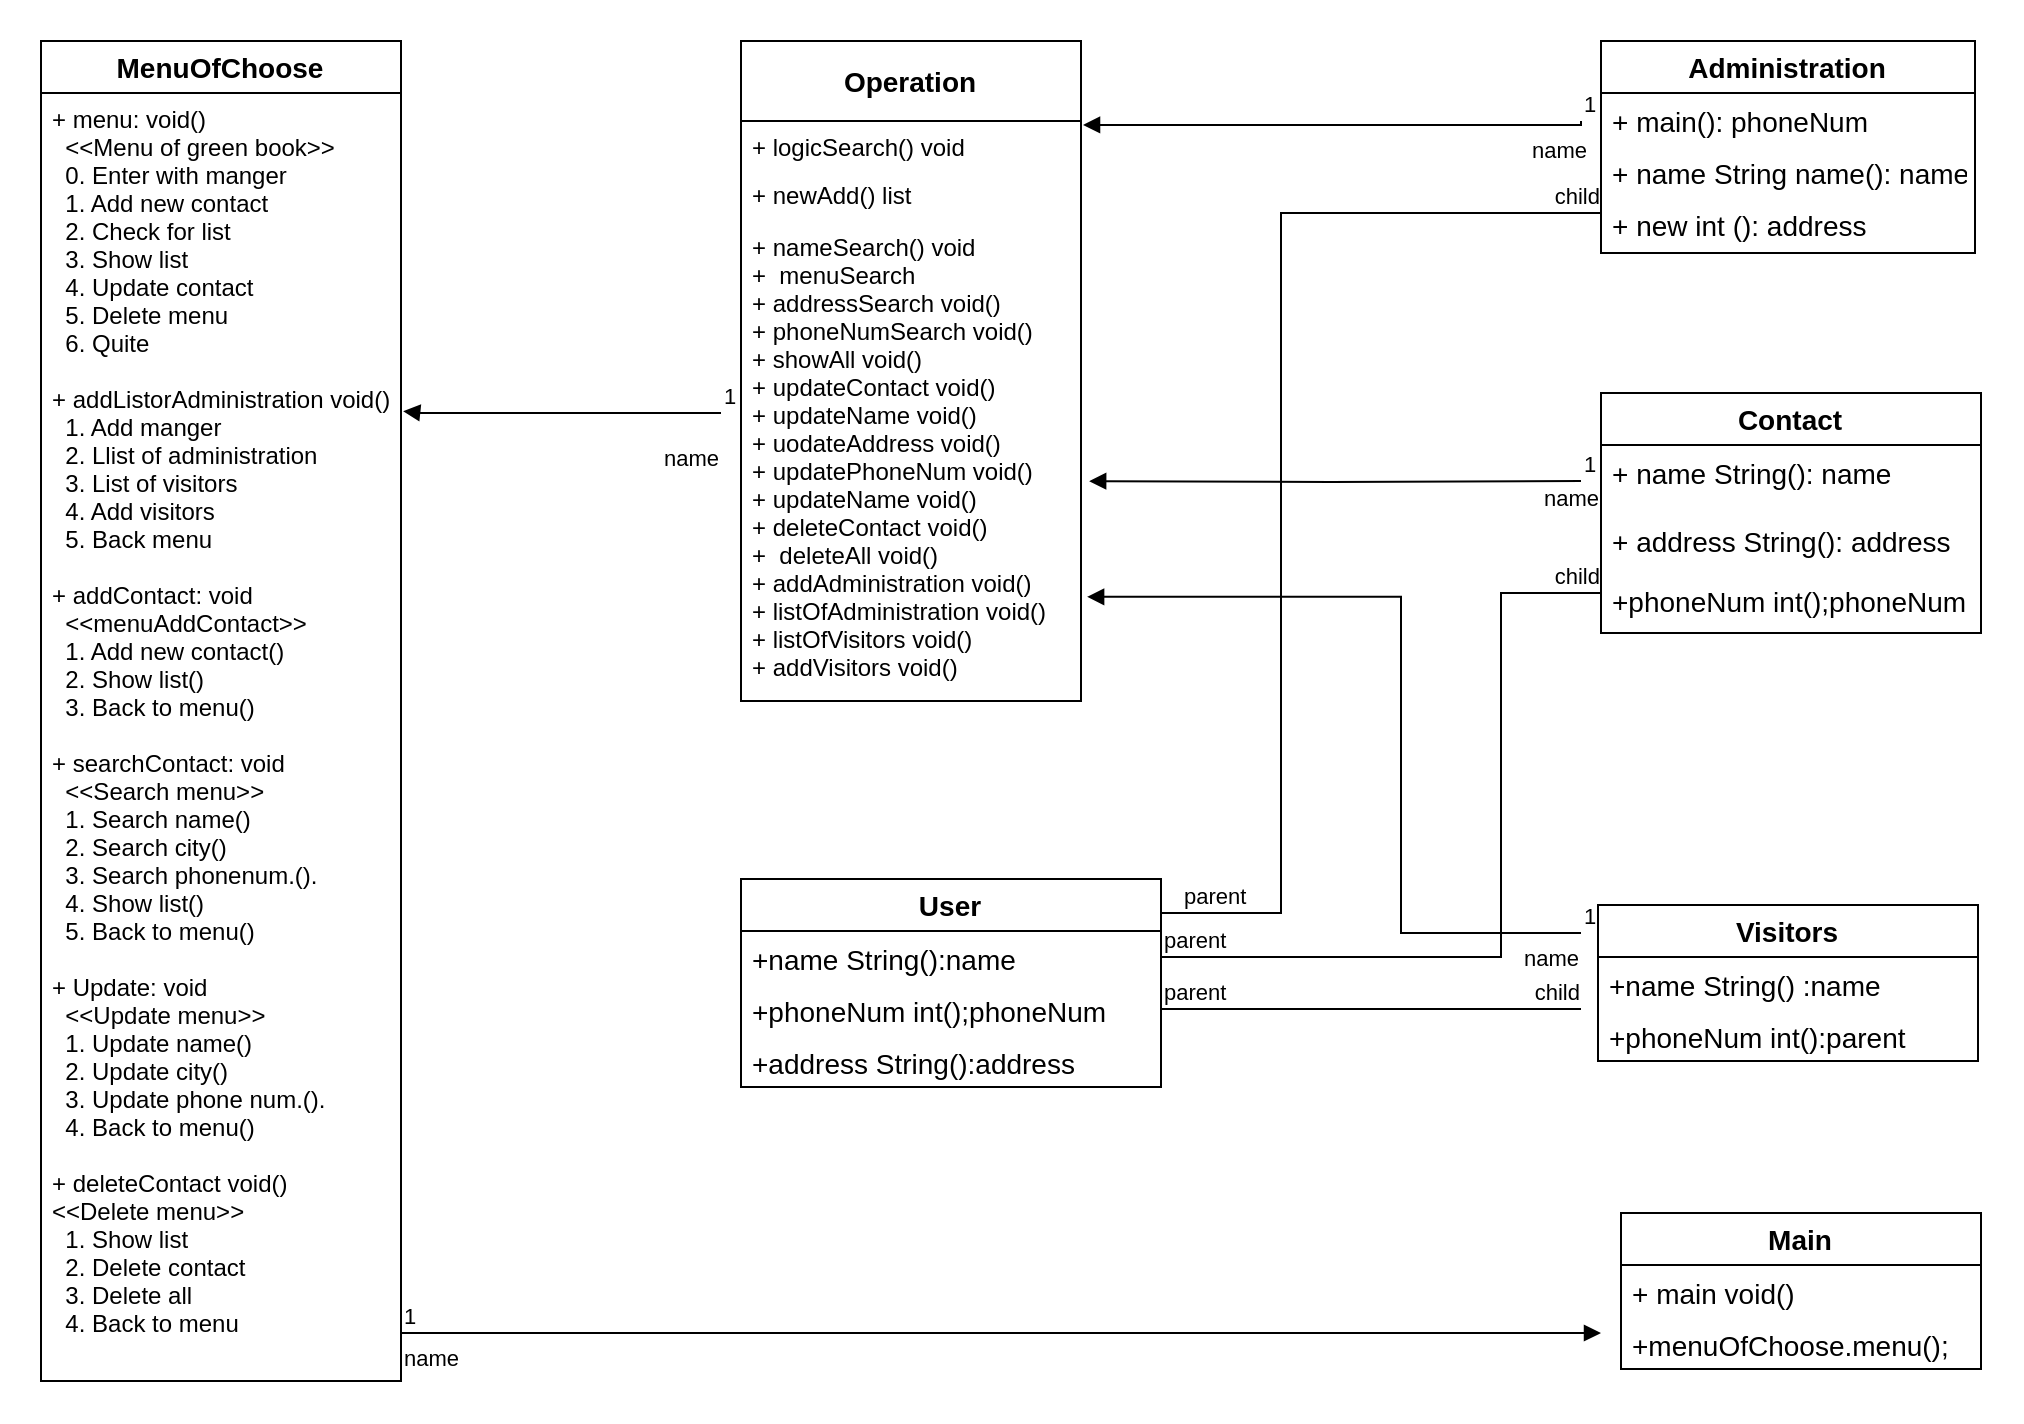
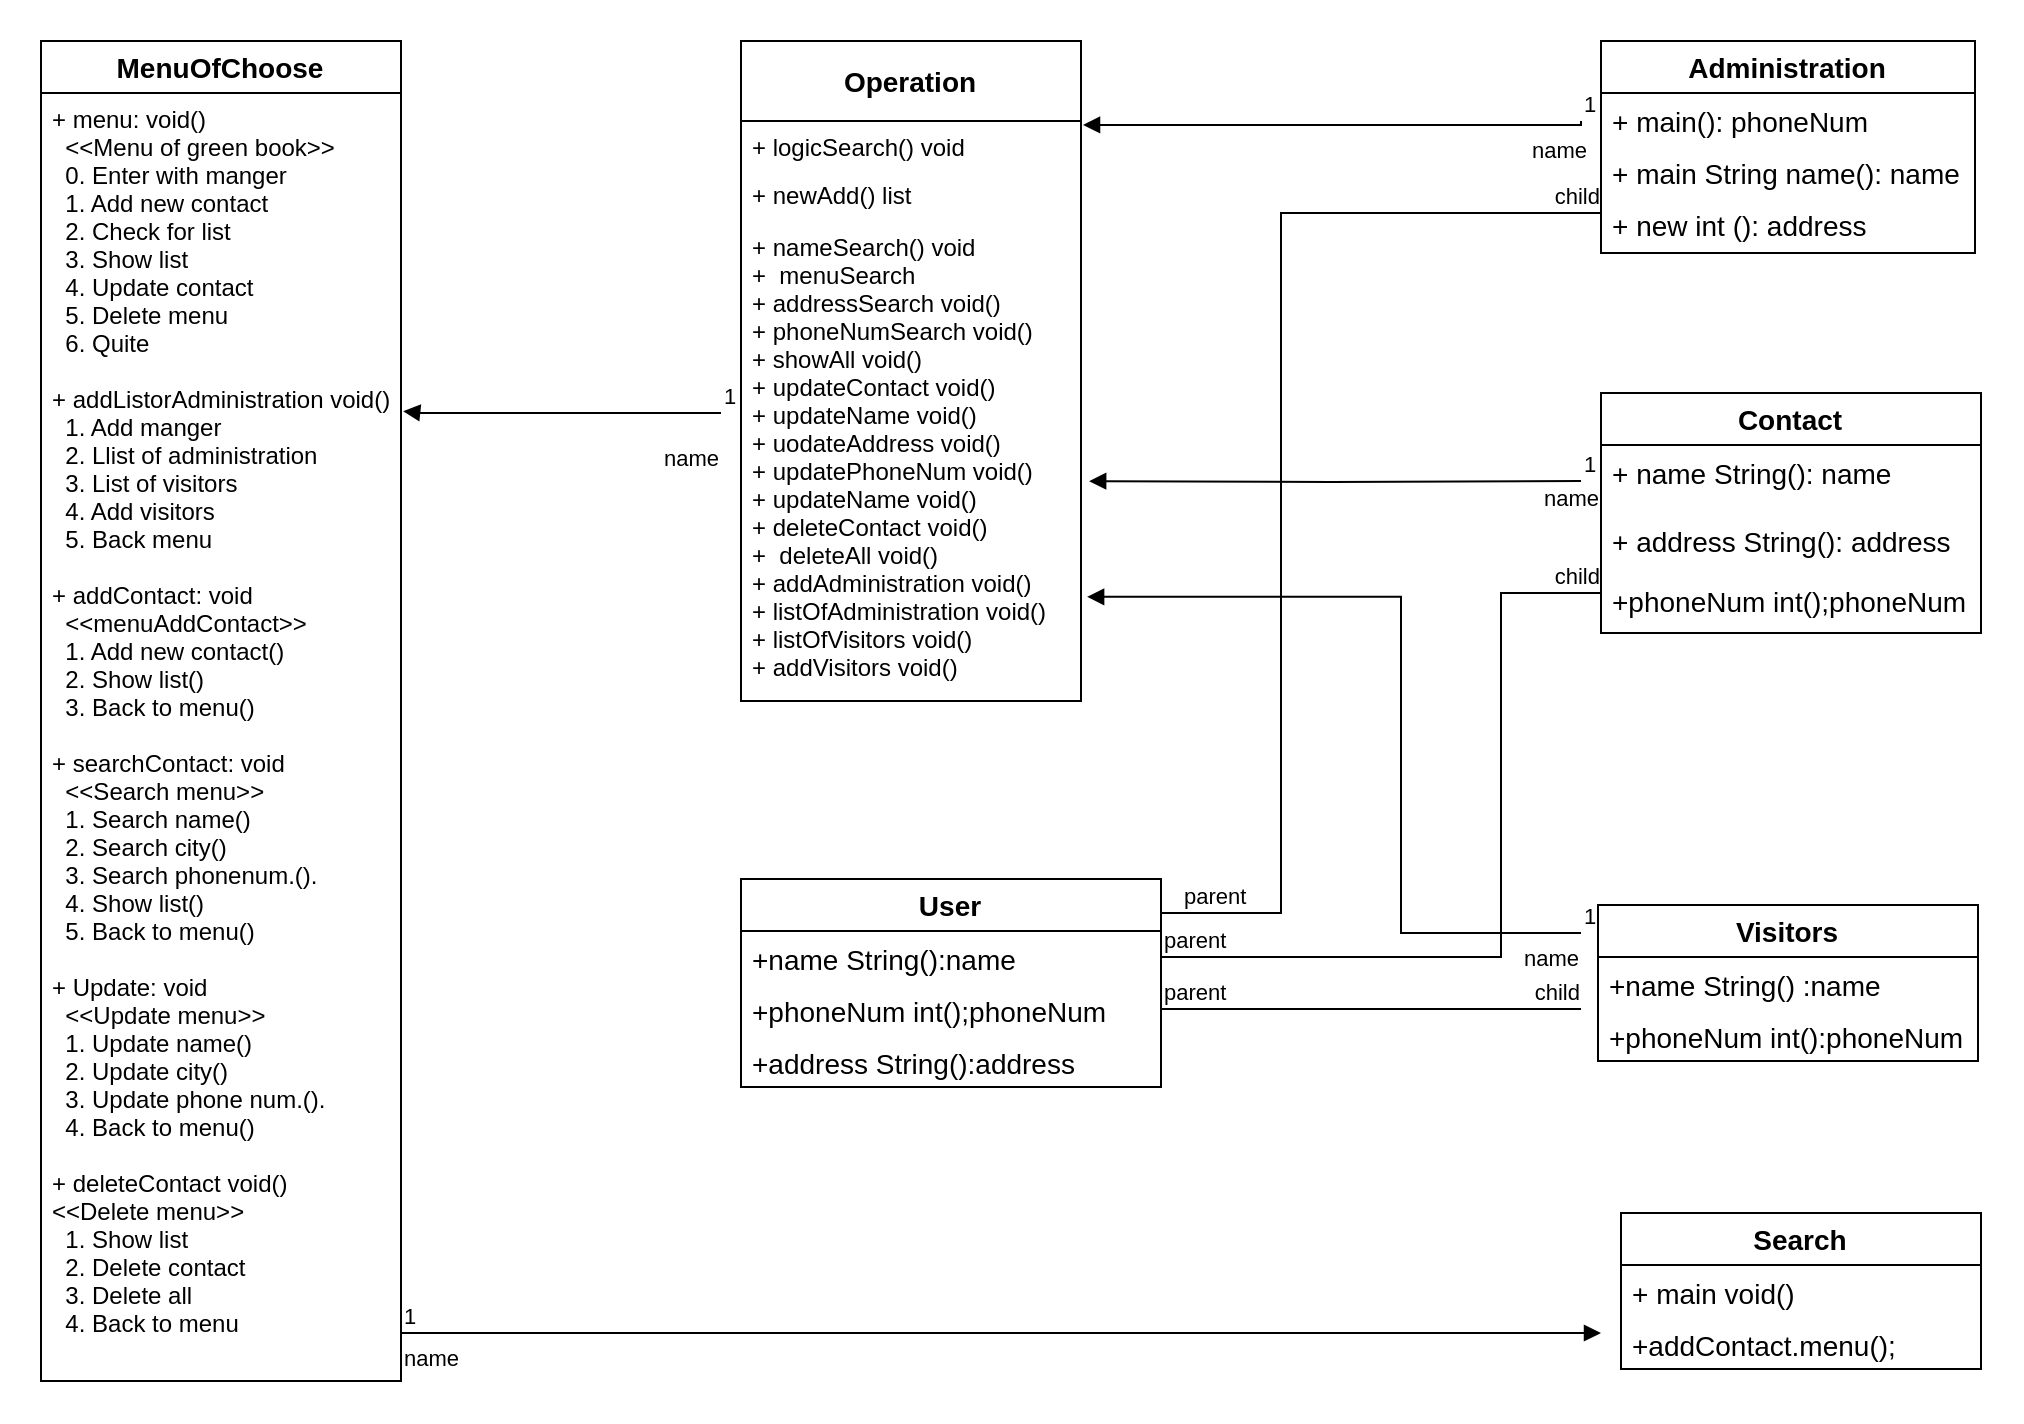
- <mxCell id="12" value="+ name String name(): name" style="text;strokeColor=none;fillColor=none;align=left;verticalAlign=top;spacingLeft=4;spacingRight=4;overflow=hidden;rotatable=0;points=[[0,0.5],[1,0.5]];portConstraint=eastwest;fontSize=14;" parent="8" vertex="1"><mxGeometry y="52" width="187" height="26" as="geometry" /></mxCell>
+ <mxCell id="12" value="+ main String name(): name" style="text;strokeColor=none;fillColor=none;align=left;verticalAlign=top;spacingLeft=4;spacingRight=4;overflow=hidden;rotatable=0;points=[[0,0.5],[1,0.5]];portConstraint=eastwest;fontSize=14;" parent="8" vertex="1"><mxGeometry y="52" width="187" height="26" as="geometry" /></mxCell>
- <mxCell id="25" value="+phoneNum int():parent" style="text;strokeColor=none;fillColor=none;align=left;verticalAlign=top;spacingLeft=4;spacingRight=4;overflow=hidden;rotatable=0;points=[[0,0.5],[1,0.5]];portConstraint=eastwest;fontSize=14;" parent="23" vertex="1"><mxGeometry y="52" width="190" height="26" as="geometry" /></mxCell>
+ <mxCell id="25" value="+phoneNum int():phoneNum" style="text;strokeColor=none;fillColor=none;align=left;verticalAlign=top;spacingLeft=4;spacingRight=4;overflow=hidden;rotatable=0;points=[[0,0.5],[1,0.5]];portConstraint=eastwest;fontSize=14;" parent="23" vertex="1"><mxGeometry y="52" width="190" height="26" as="geometry" /></mxCell>
- <mxCell id="26" value="Main" style="swimlane;fontStyle=1;childLayout=stackLayout;horizontal=1;startSize=26;fillColor=none;horizontalStack=0;resizeParent=1;resizeParentMax=0;resizeLast=0;collapsible=1;marginBottom=0;fontSize=14;" parent="1" vertex="1"><mxGeometry x="810" y="606" width="180" height="78" as="geometry" /></mxCell>
+ <mxCell id="26" value="Search" style="swimlane;fontStyle=1;childLayout=stackLayout;horizontal=1;startSize=26;fillColor=none;horizontalStack=0;resizeParent=1;resizeParentMax=0;resizeLast=0;collapsible=1;marginBottom=0;fontSize=14;" parent="1" vertex="1"><mxGeometry x="810" y="606" width="180" height="78" as="geometry" /></mxCell>
- <mxCell id="28" value="+menuOfChoose.menu();" style="text;strokeColor=none;fillColor=none;align=left;verticalAlign=top;spacingLeft=4;spacingRight=4;overflow=hidden;rotatable=0;points=[[0,0.5],[1,0.5]];portConstraint=eastwest;fontSize=14;" parent="26" vertex="1"><mxGeometry y="52" width="180" height="26" as="geometry" /></mxCell>
+ <mxCell id="28" value="+addContact.menu();" style="text;strokeColor=none;fillColor=none;align=left;verticalAlign=top;spacingLeft=4;spacingRight=4;overflow=hidden;rotatable=0;points=[[0,0.5],[1,0.5]];portConstraint=eastwest;fontSize=14;" parent="26" vertex="1"><mxGeometry y="52" width="180" height="26" as="geometry" /></mxCell>
